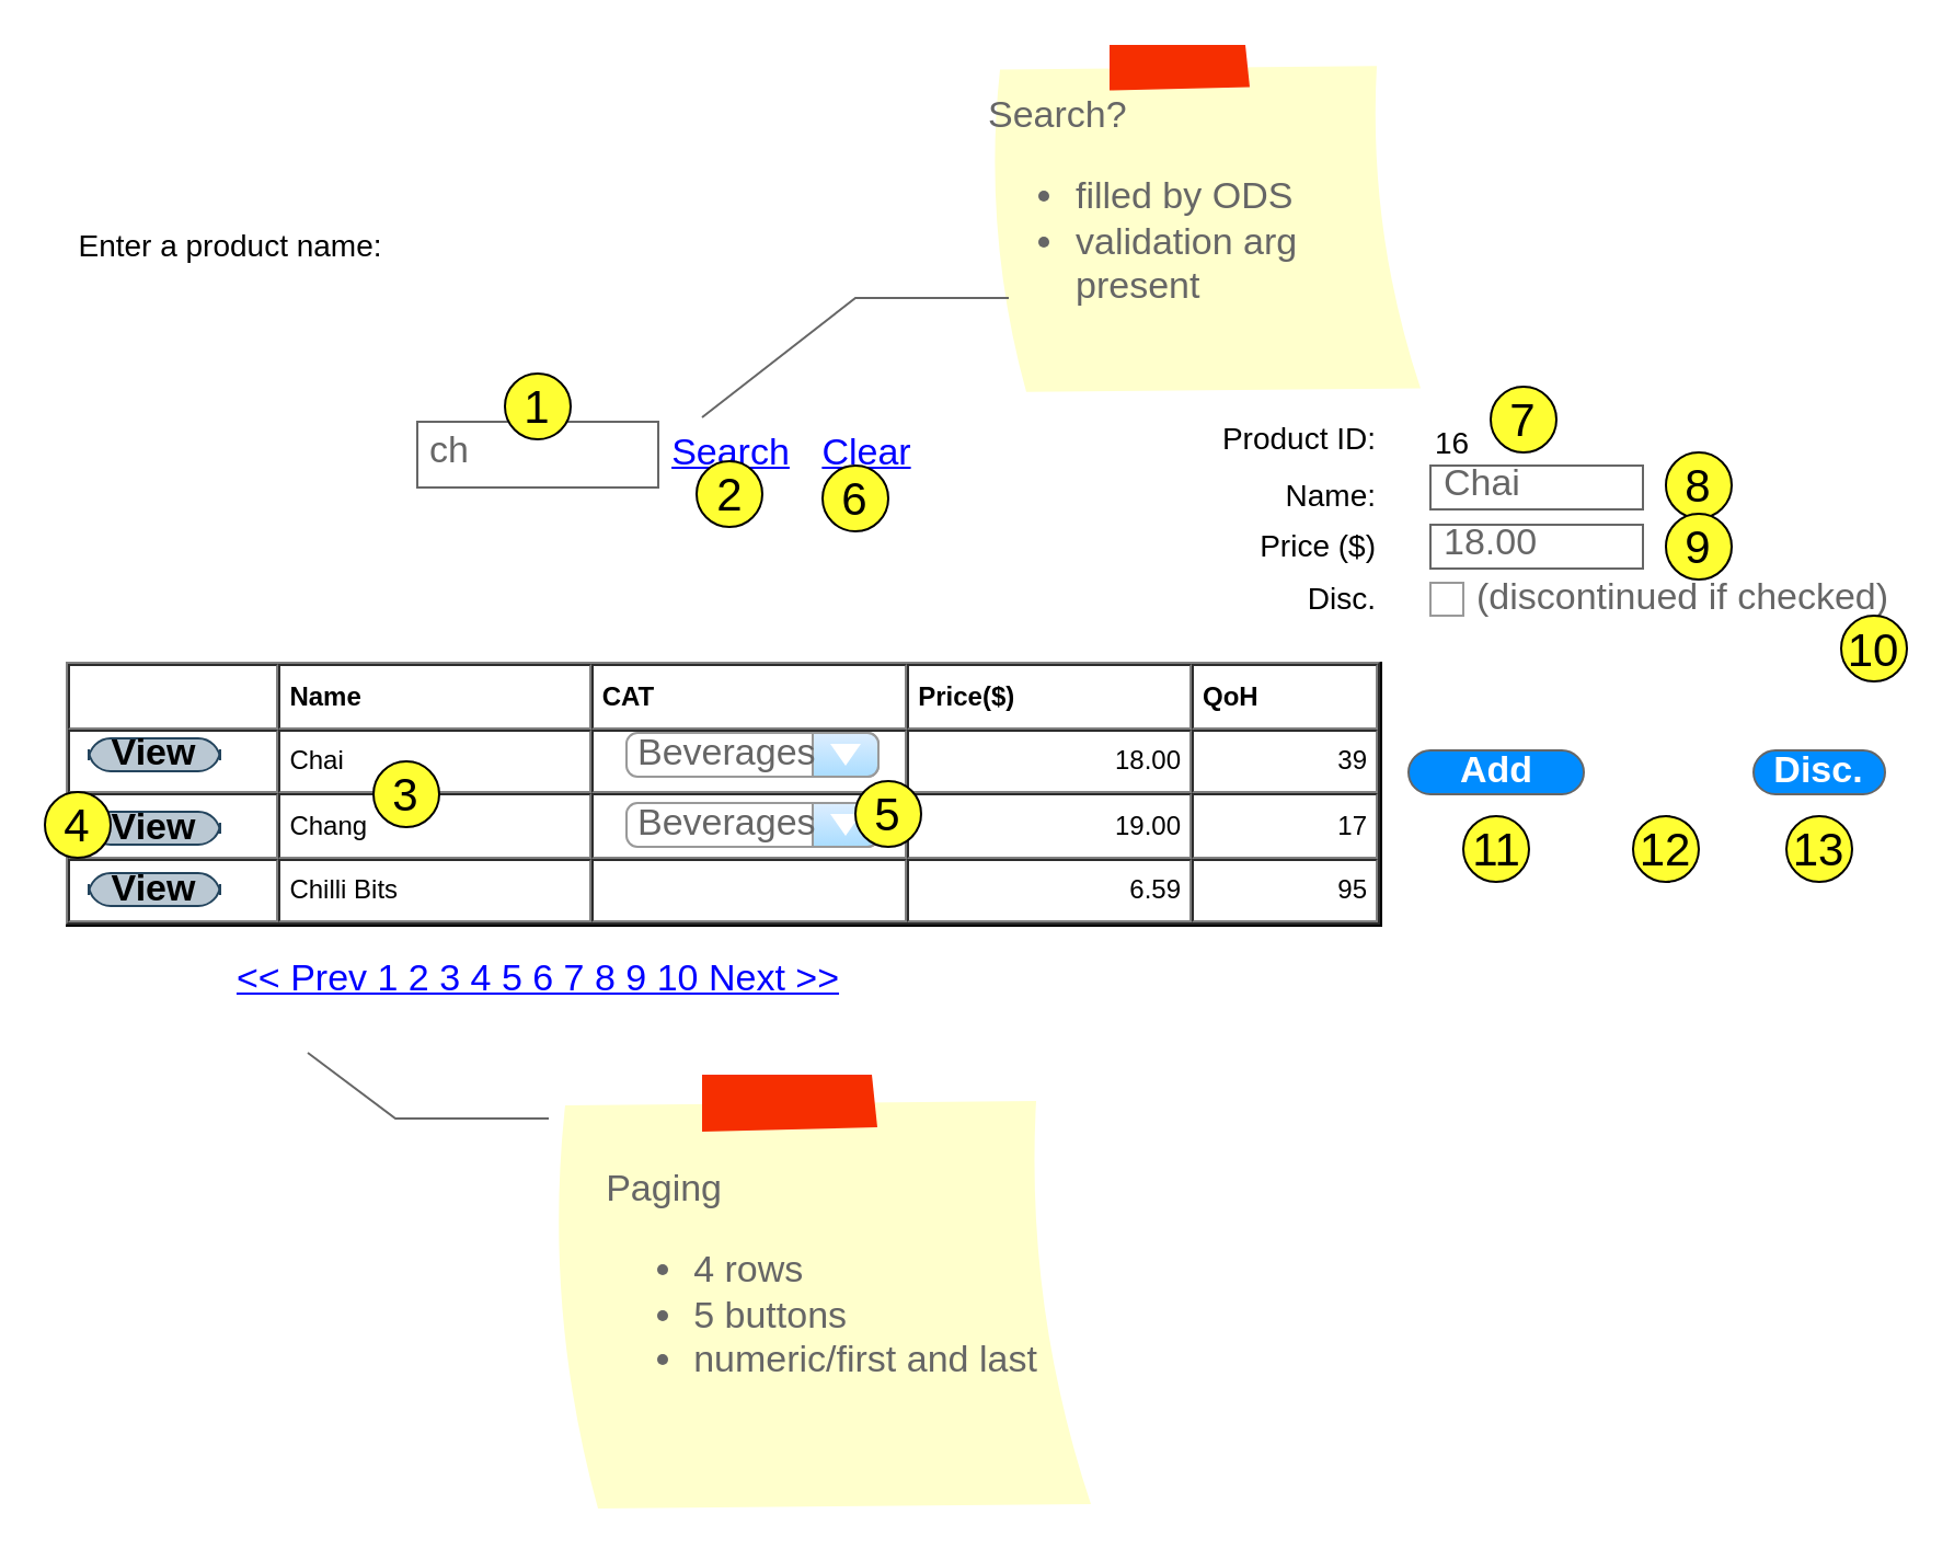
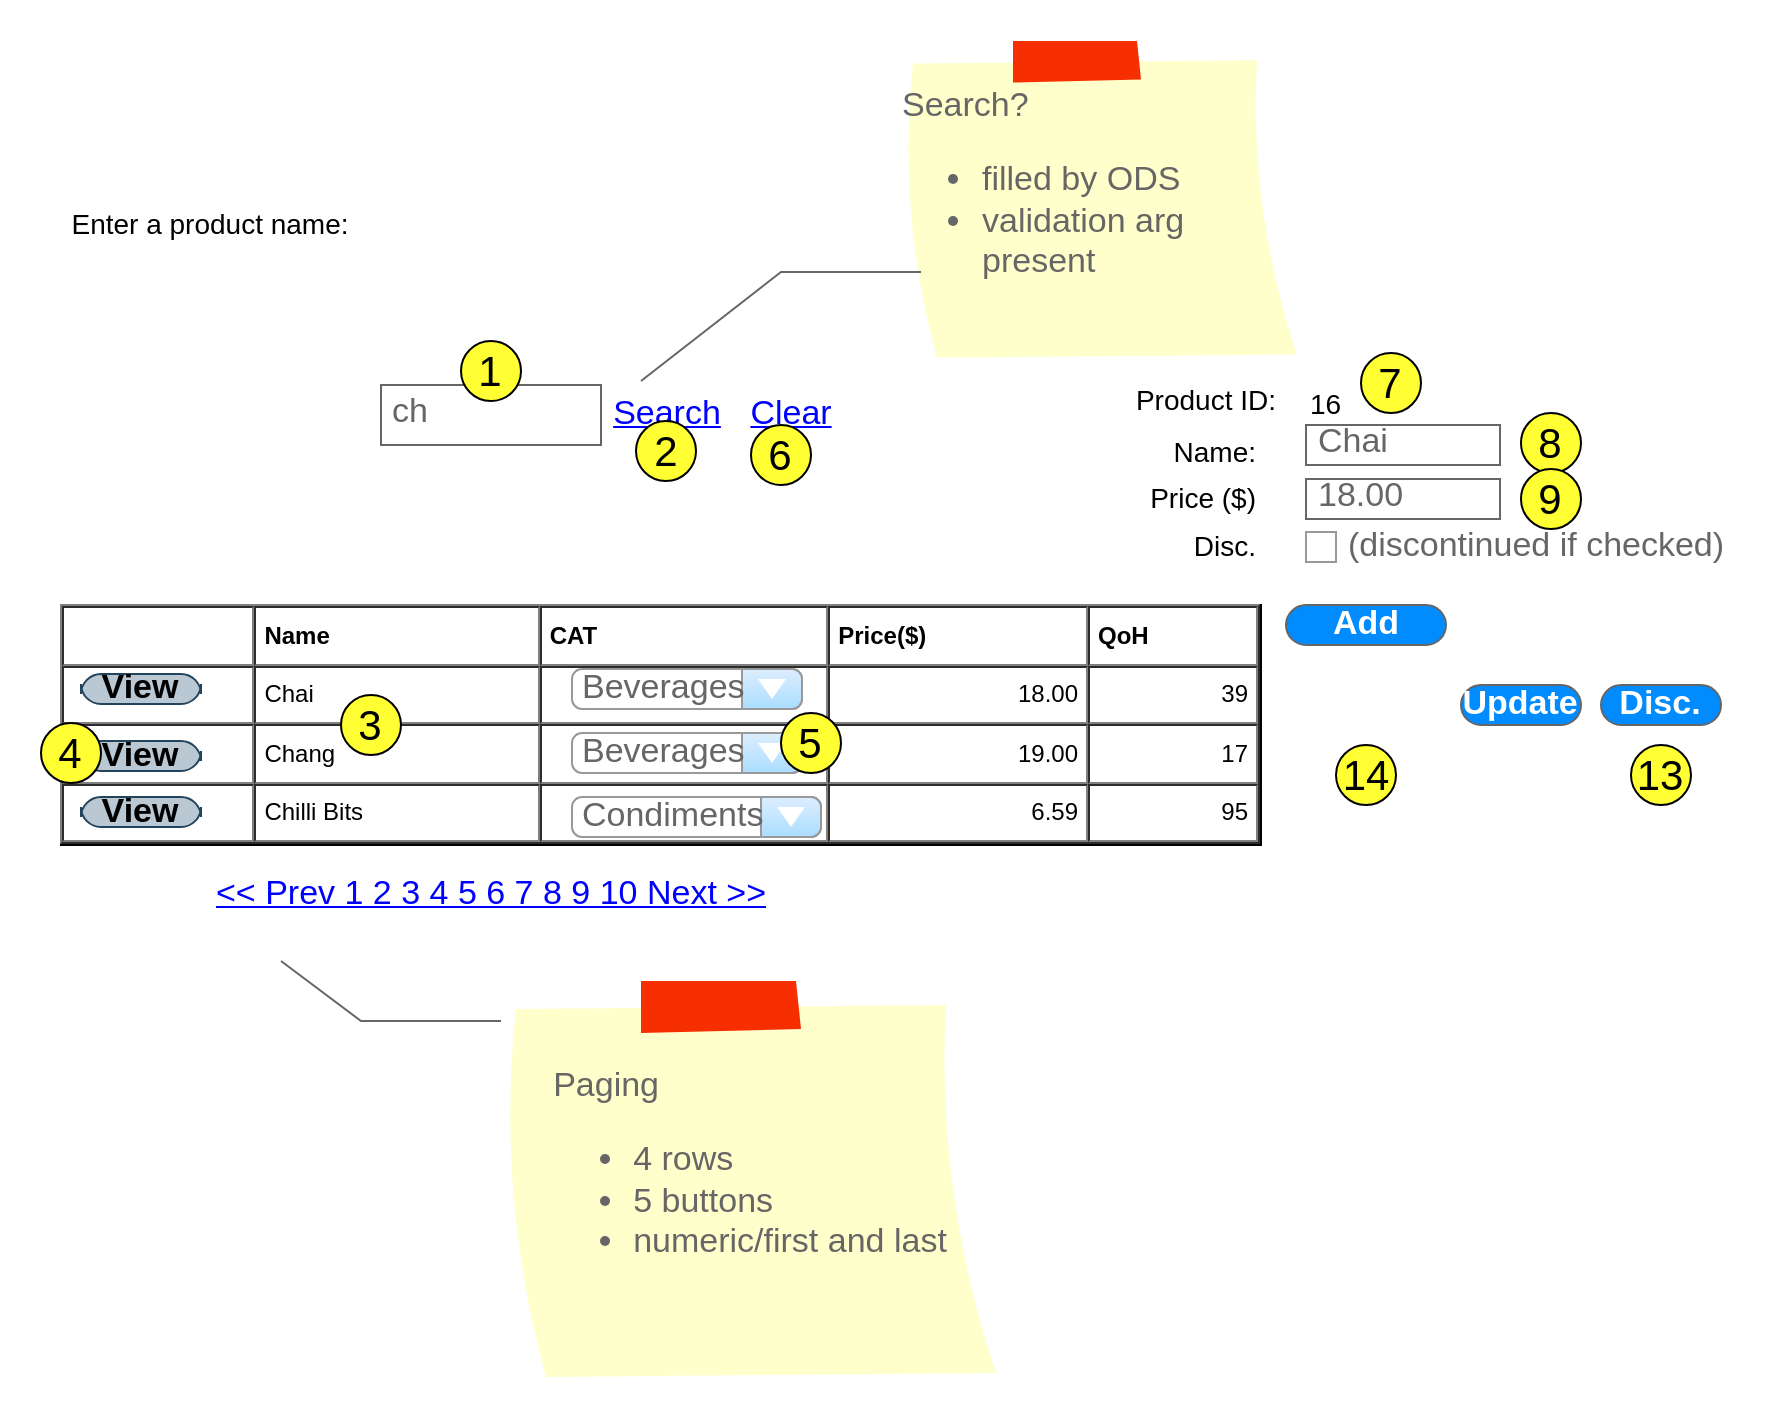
- <mxCell id="6" value="&lt;font style=&quot;font-size: 14px&quot;&gt;Product ID:&lt;/font&gt;" style="text;html=1;strokeColor=none;fillColor=none;align=right;verticalAlign=middle;whiteSpace=wrap;rounded=0;" vertex="1" parent="1"><mxGeometry x="480" y="190" width="150" height="20" as="geometry" /></mxCell>
+ <mxCell id="6" value="&lt;font style=&quot;font-size: 14px&quot;&gt;Product ID:&lt;/font&gt;" style="text;html=1;strokeColor=none;fillColor=none;align=right;verticalAlign=middle;whiteSpace=wrap;rounded=0;" vertex="1" parent="1"><mxGeometry x="490" y="190" width="150" height="20" as="geometry" /></mxCell>
- <mxCell id="40" value="10" style="text;html=1;align=center;verticalAlign=middle;whiteSpace=wrap;rounded=1;shadow=0;sketch=0;fillColor=#FFFF33;fontSize=21;strokeColor=#000000;arcSize=50;" vertex="1" parent="1"><mxGeometry x="840" y="280.5" width="30" height="30" as="geometry" /></mxCell>
- <mxCell id="20" value="Add" style="strokeWidth=1;shadow=0;dashed=0;align=center;html=1;shape=mxgraph.mockup.buttons.button;strokeColor=#666666;fontColor=#ffffff;mainText=;buttonStyle=round;fontSize=17;fontStyle=1;fillColor=#008cff;whiteSpace=wrap;" vertex="1" parent="1"><mxGeometry x="642.5" y="342" width="80" height="20" as="geometry" /></mxCell>
+ <mxCell id="20" value="Add" style="strokeWidth=1;shadow=0;dashed=0;align=center;html=1;shape=mxgraph.mockup.buttons.button;strokeColor=#666666;fontColor=#ffffff;mainText=;buttonStyle=round;fontSize=17;fontStyle=1;fillColor=#008cff;whiteSpace=wrap;" vertex="1" parent="1"><mxGeometry x="642.5" y="302" width="80" height="20" as="geometry" /></mxCell>
+ <mxCell id="21" value="Update" style="strokeWidth=1;shadow=0;dashed=0;align=center;html=1;shape=mxgraph.mockup.buttons.button;strokeColor=#666666;fontColor=#ffffff;mainText=;buttonStyle=round;fontSize=17;fontStyle=1;fillColor=#008cff;whiteSpace=wrap;" vertex="1" parent="1"><mxGeometry x="730" y="342" width="60" height="20" as="geometry" /></mxCell>
- <mxCell id="39" value="11" style="text;html=1;align=center;verticalAlign=middle;whiteSpace=wrap;rounded=1;shadow=0;sketch=0;fillColor=#FFFF33;fontSize=21;strokeColor=#000000;arcSize=50;" vertex="1" parent="1"><mxGeometry x="667.5" y="372" width="30" height="30" as="geometry" /></mxCell>
+ <mxCell id="39" value="14" style="text;html=1;align=center;verticalAlign=middle;whiteSpace=wrap;rounded=1;shadow=0;sketch=0;fillColor=#FFFF33;fontSize=21;strokeColor=#000000;arcSize=50;" vertex="1" parent="1"><mxGeometry x="667.5" y="372" width="30" height="30" as="geometry" /></mxCell>
- <mxCell id="38" value="12" style="text;html=1;align=center;verticalAlign=middle;whiteSpace=wrap;rounded=1;shadow=0;sketch=0;fillColor=#FFFF33;fontSize=21;strokeColor=#000000;arcSize=50;" vertex="1" parent="1"><mxGeometry x="745" y="372" width="30" height="30" as="geometry" /></mxCell>
+ <mxCell id="17" value="Condiments" style="strokeWidth=1;shadow=0;dashed=0;align=center;html=1;shape=mxgraph.mockup.forms.comboBox;strokeColor=#999999;fillColor=#ddeeff;align=left;fillColor2=#aaddff;mainText=;fontColor=#666666;fontSize=17;spacingLeft=3;" vertex="1" parent="1"><mxGeometry x="285.5" y="398" width="124.5" height="20" as="geometry" /></mxCell>
